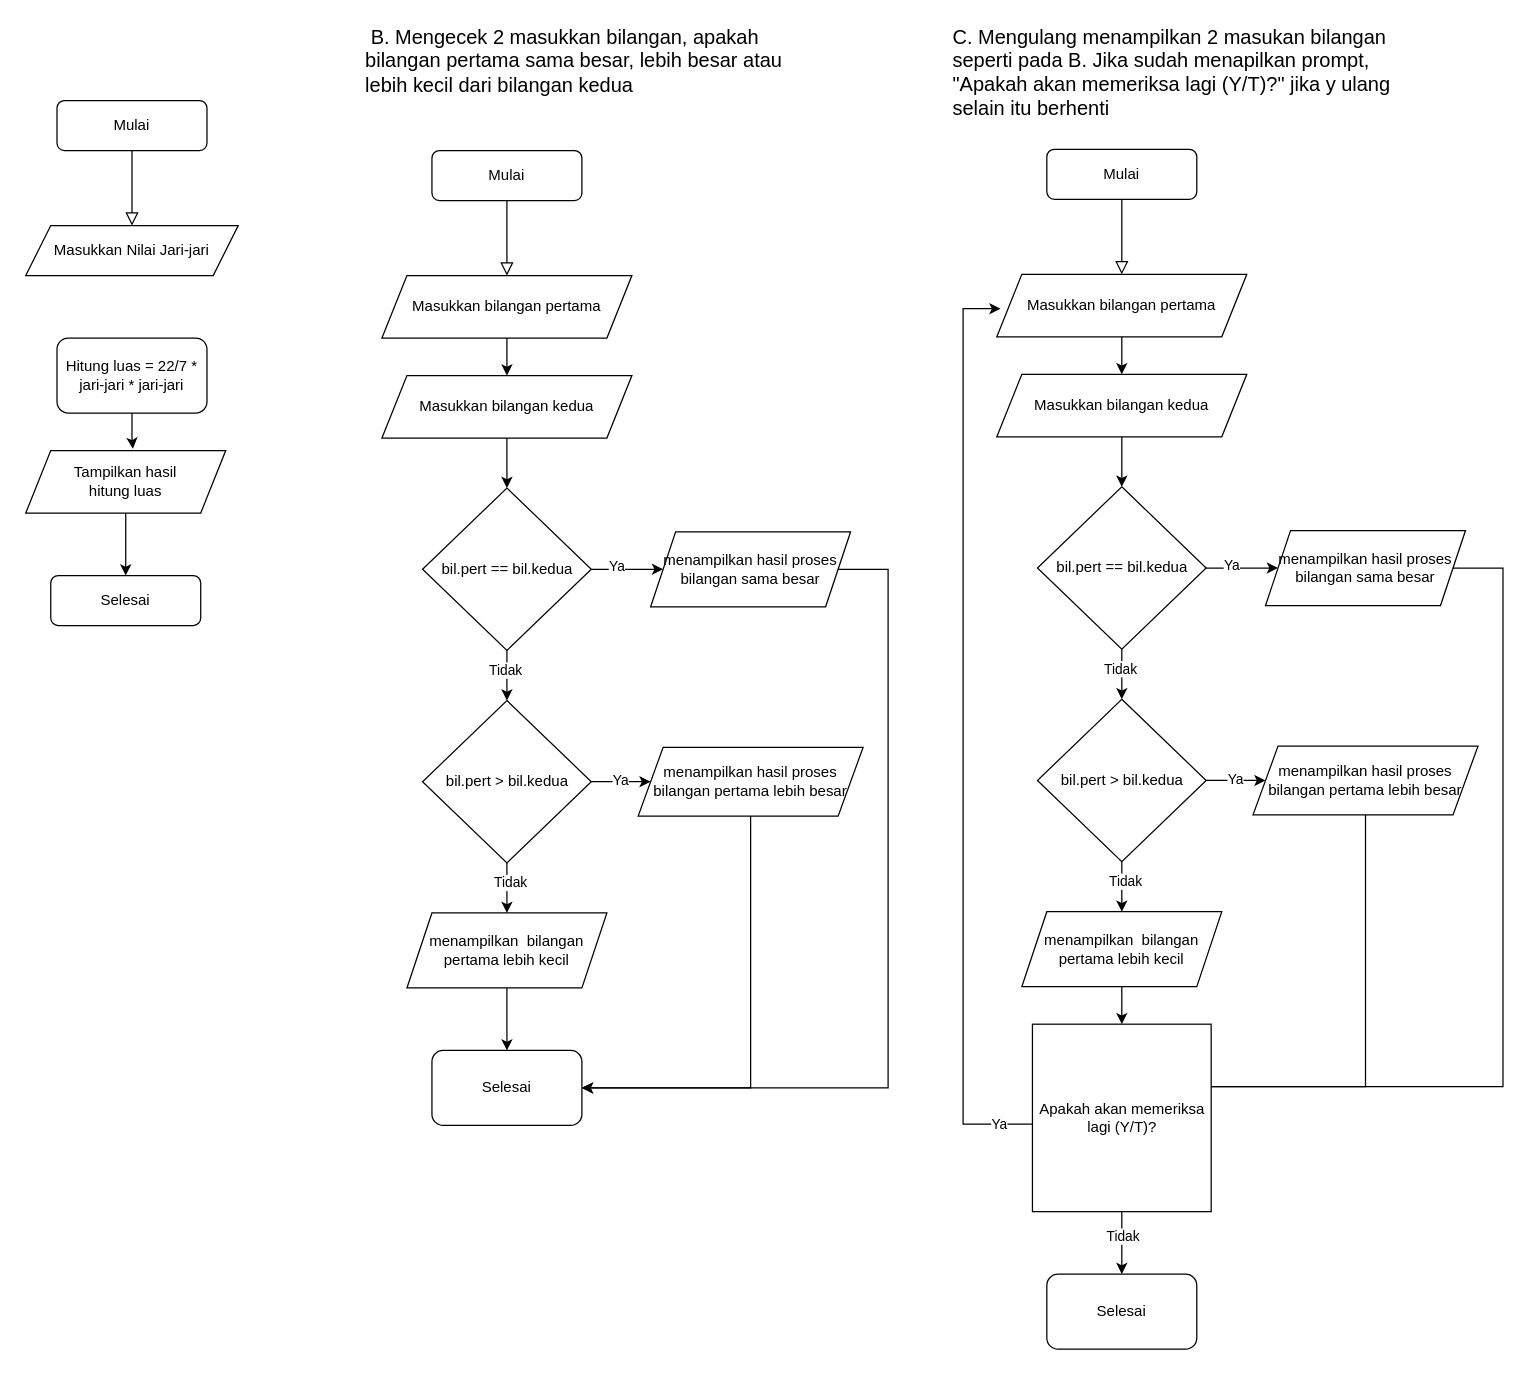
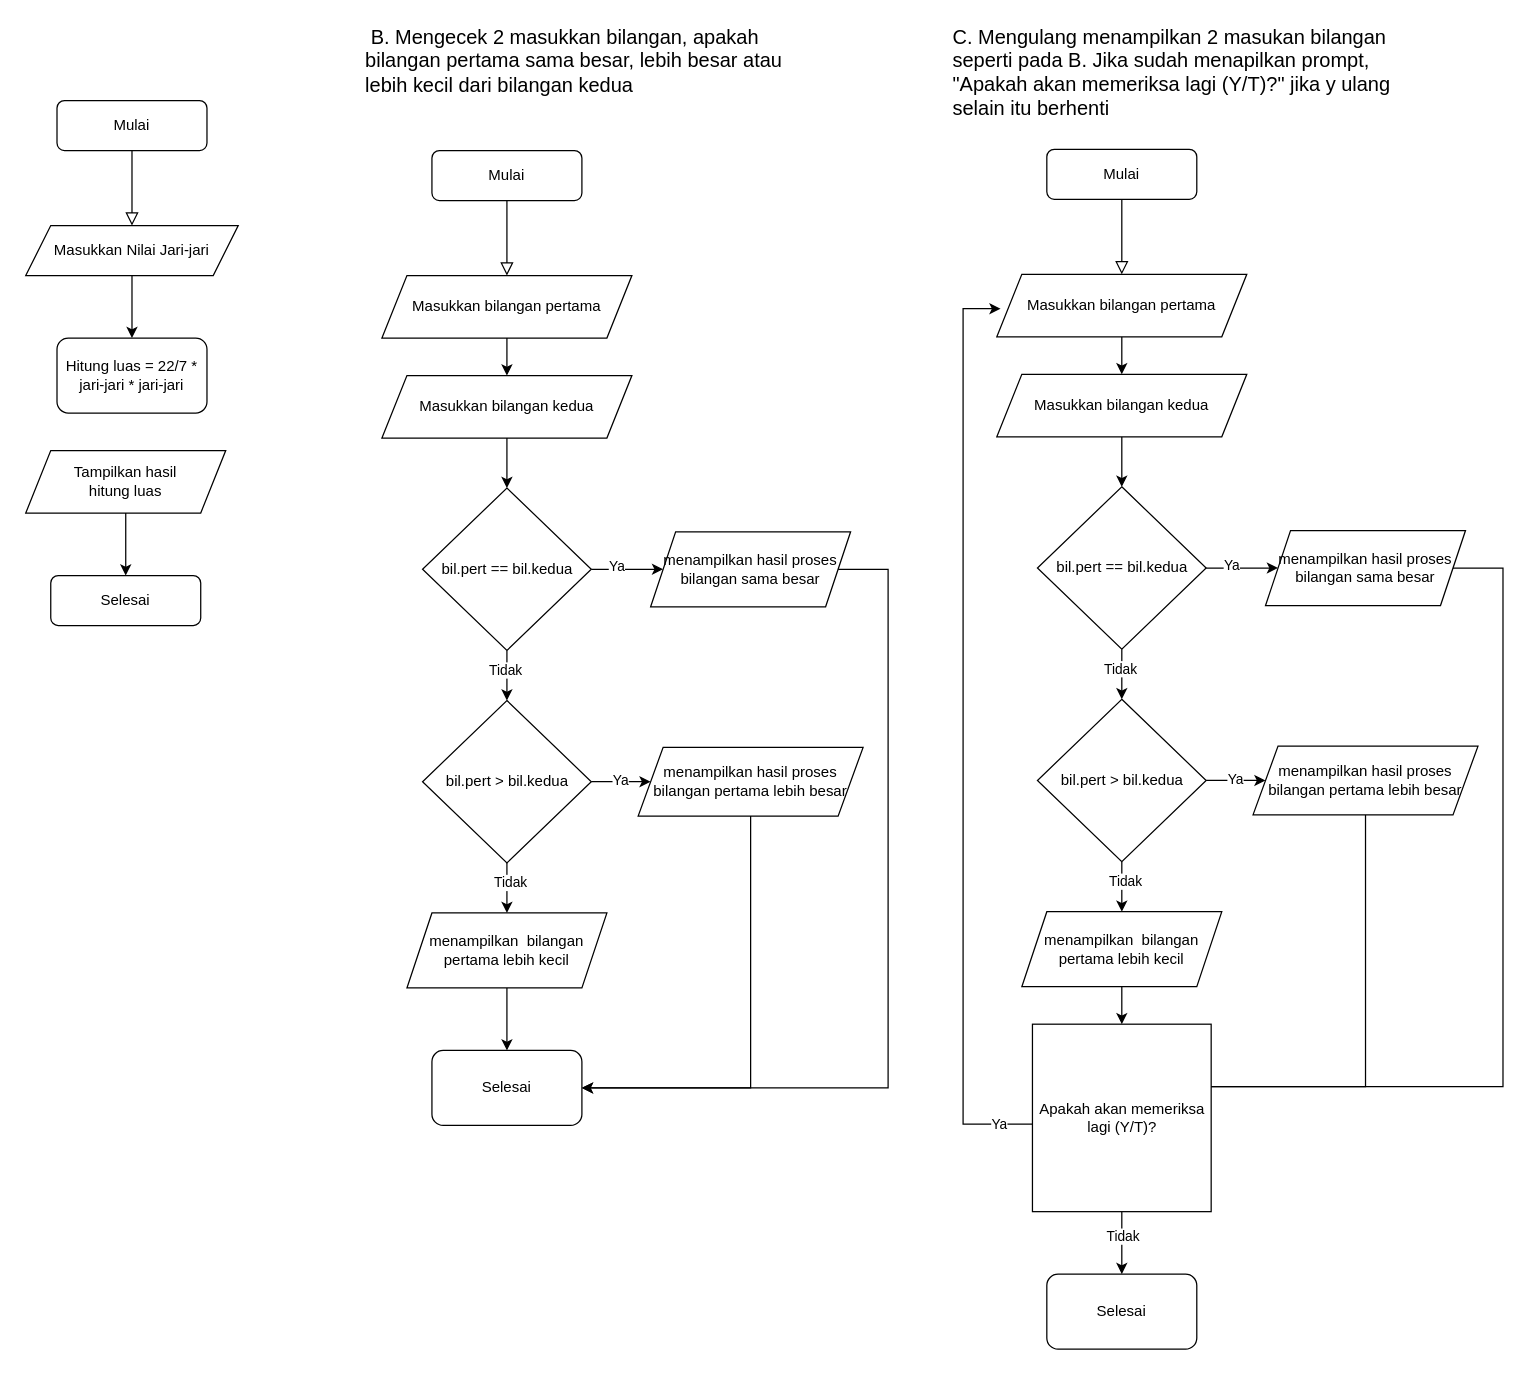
+ <mxCell id="5" style="edgeStyle=orthogonalEdgeStyle;rounded=0;orthogonalLoop=1;jettySize=auto;html=1;entryX=0.5;entryY=0;entryDx=0;entryDy=0;" parent="1" source="6" target="10" edge="1"><mxGeometry relative="1" as="geometry" /></mxCell>
- <mxCell id="9" style="edgeStyle=orthogonalEdgeStyle;rounded=0;orthogonalLoop=1;jettySize=auto;html=1;entryX=0.536;entryY=-0.027;entryDx=0;entryDy=0;entryPerimeter=0;" parent="1" source="10" target="8" edge="1"><mxGeometry relative="1" as="geometry" /></mxCell>
